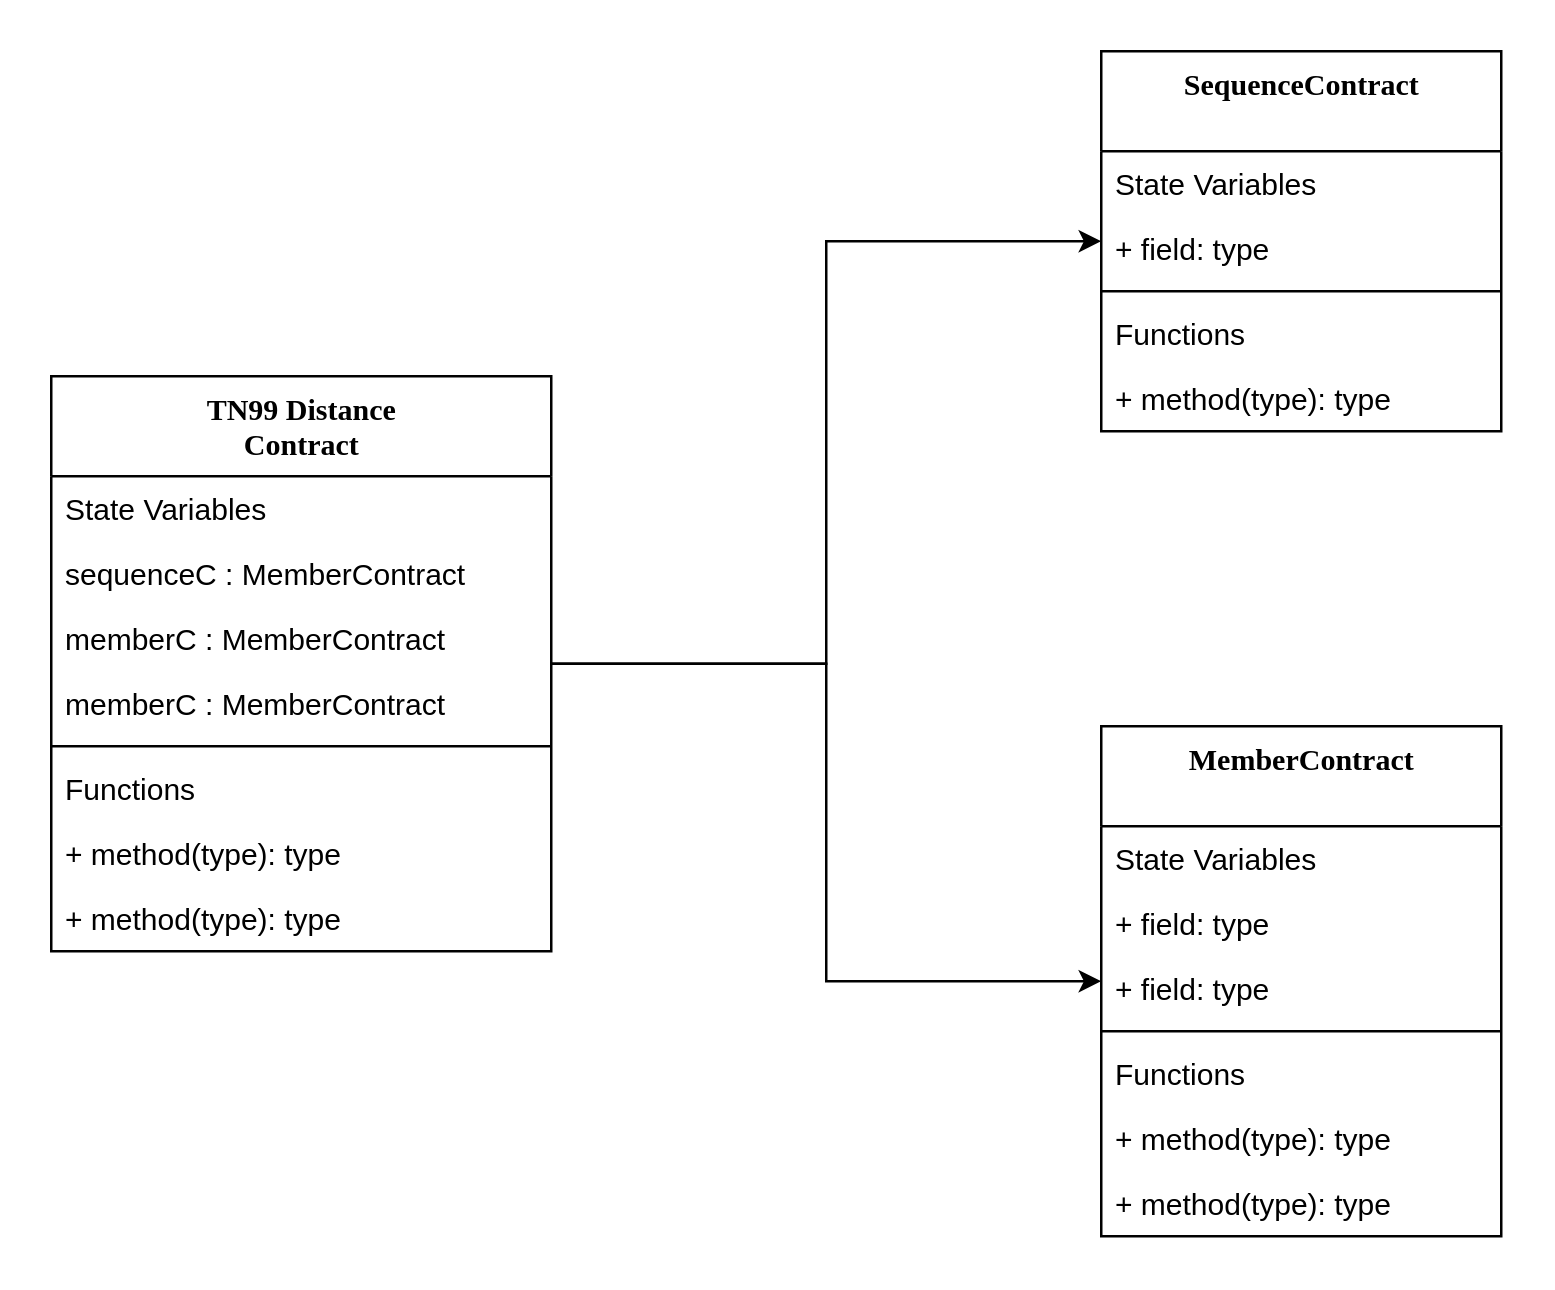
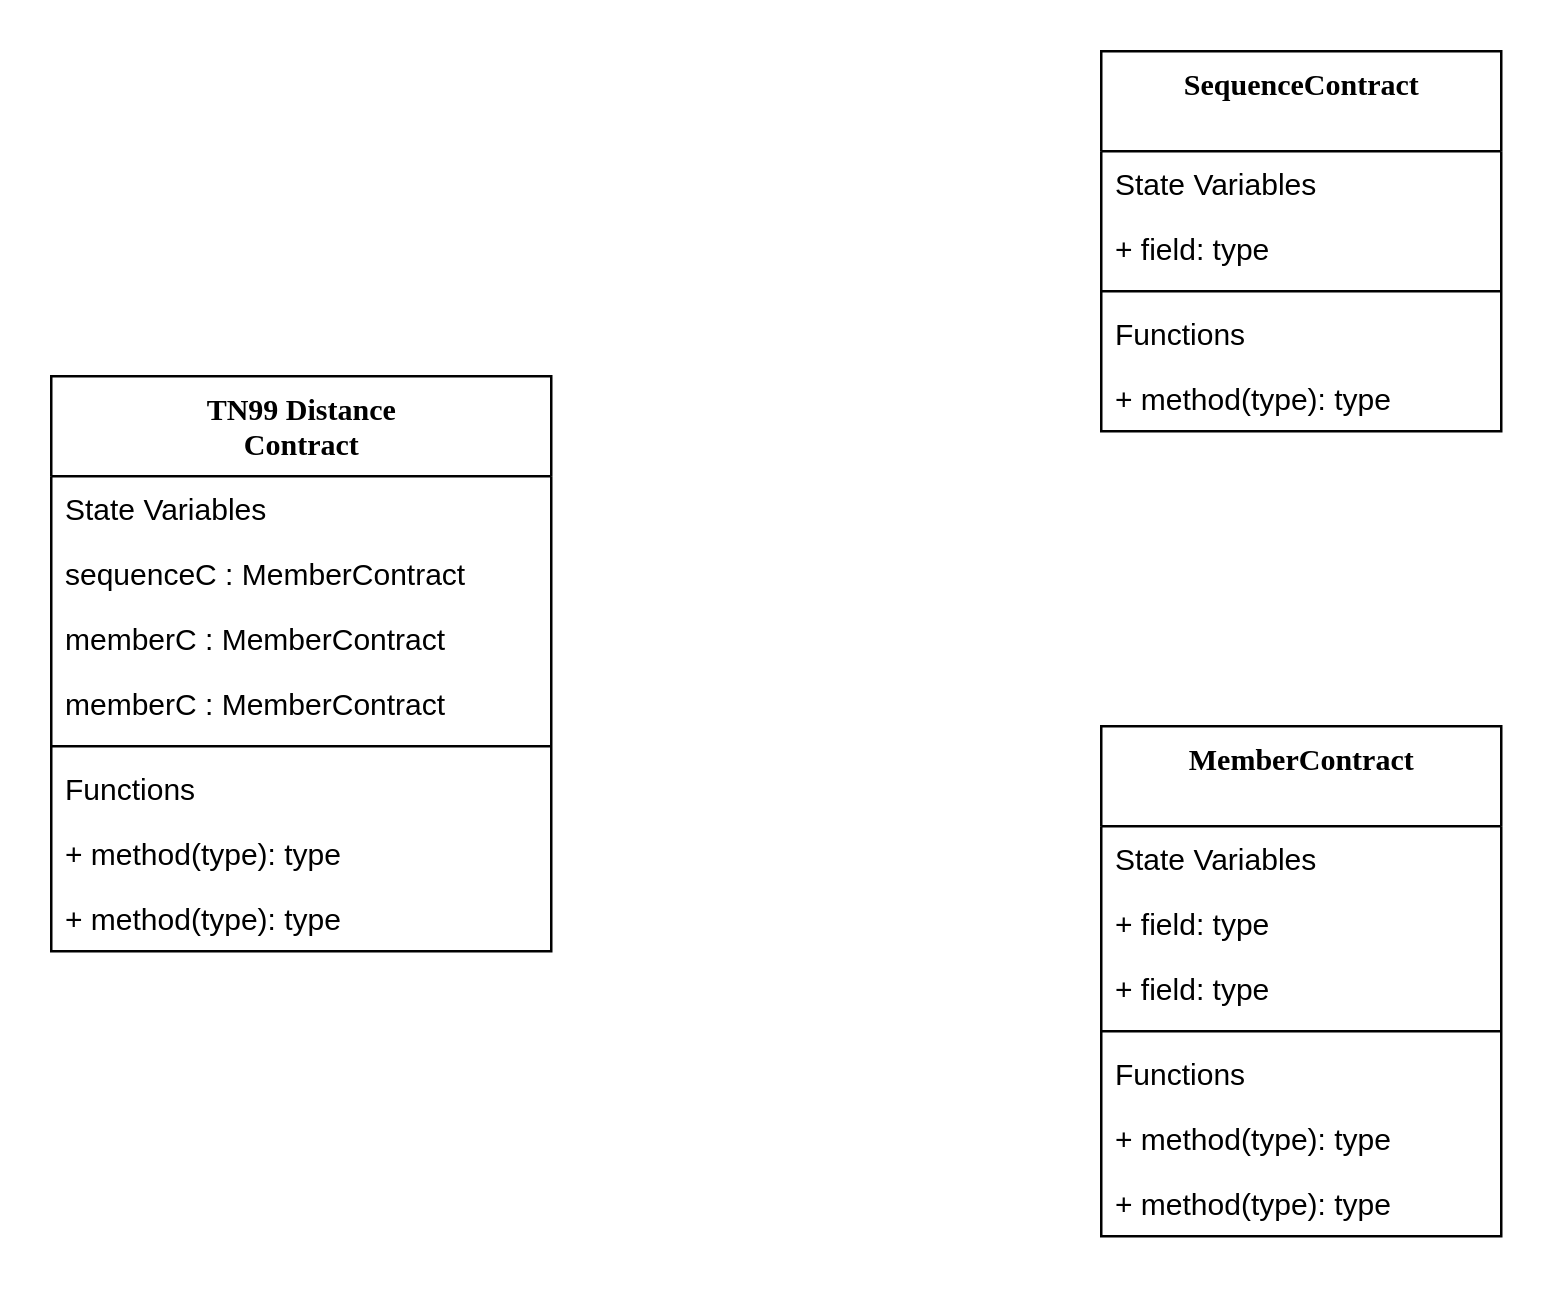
- <mxCell id="2" value="" style="edgeStyle=orthogonalEdgeStyle;rounded=0;orthogonalLoop=1;jettySize=auto;html=1;" edge="1" parent="1" source="4" target="21"><mxGeometry relative="1" as="geometry" /></mxCell>
- <mxCell id="3" value="" style="edgeStyle=orthogonalEdgeStyle;rounded=0;orthogonalLoop=1;jettySize=auto;html=1;" edge="1" parent="1" source="4" target="13"><mxGeometry relative="1" as="geometry" /></mxCell>
